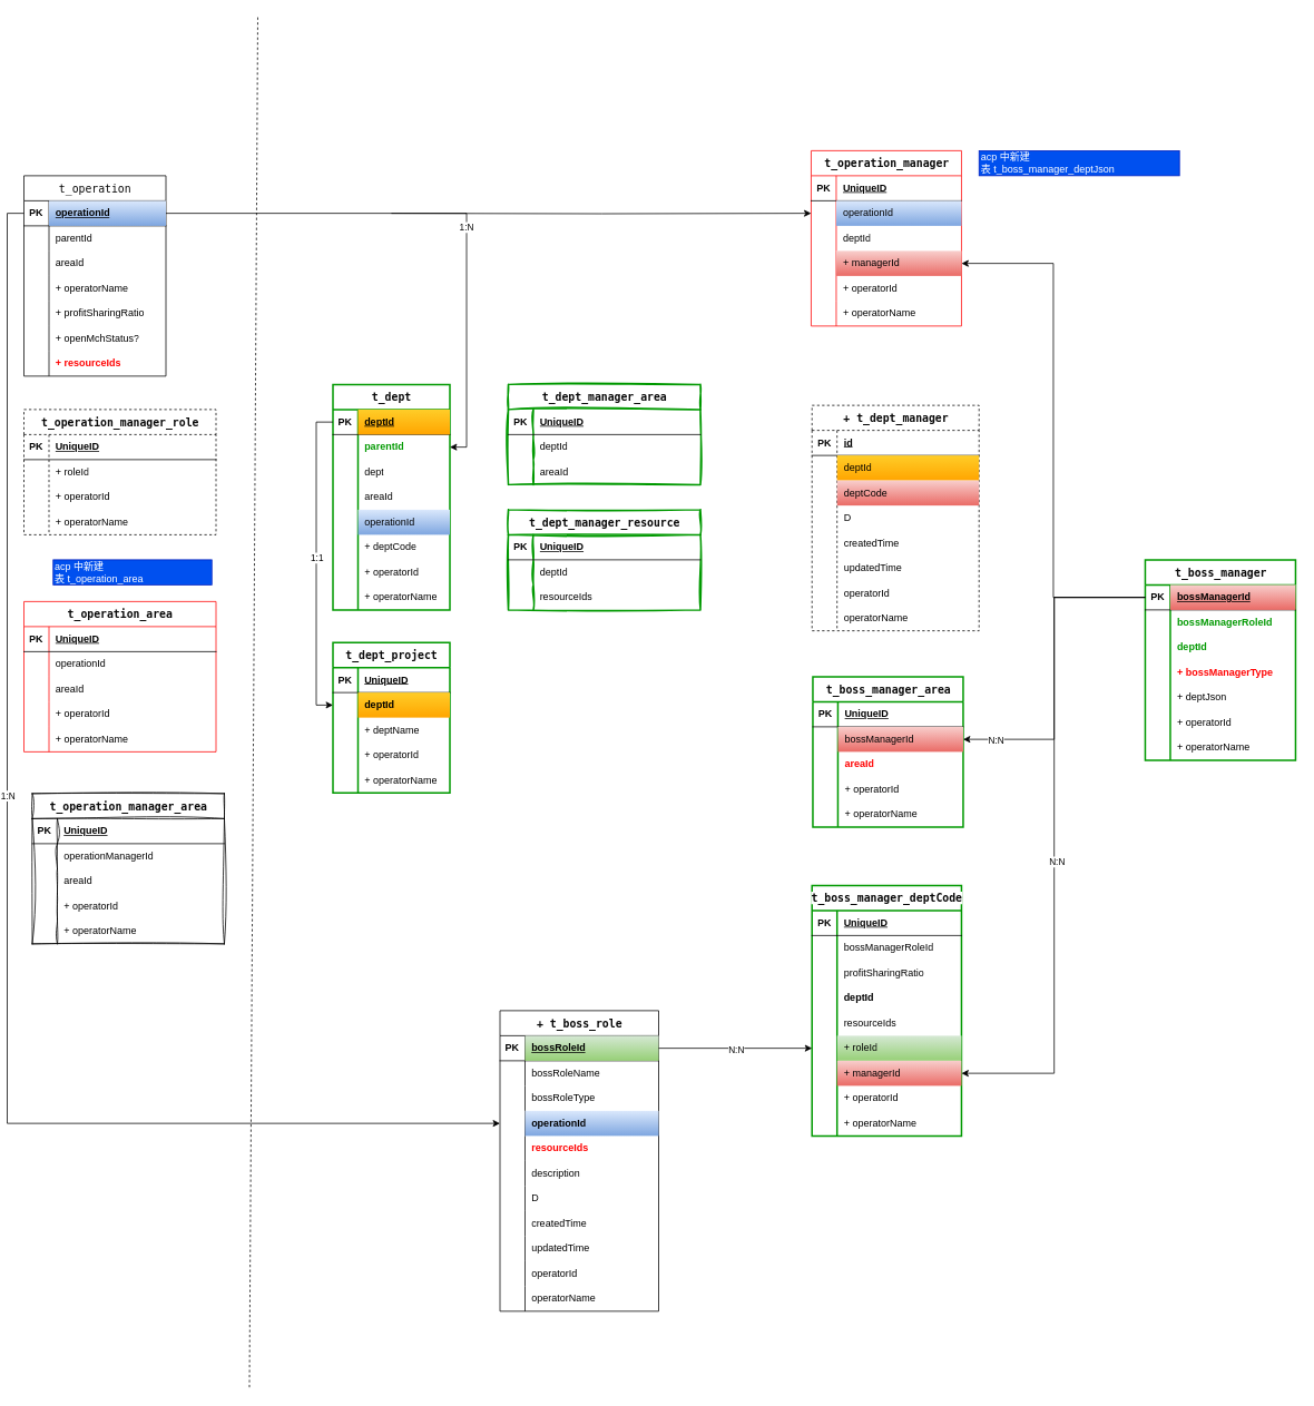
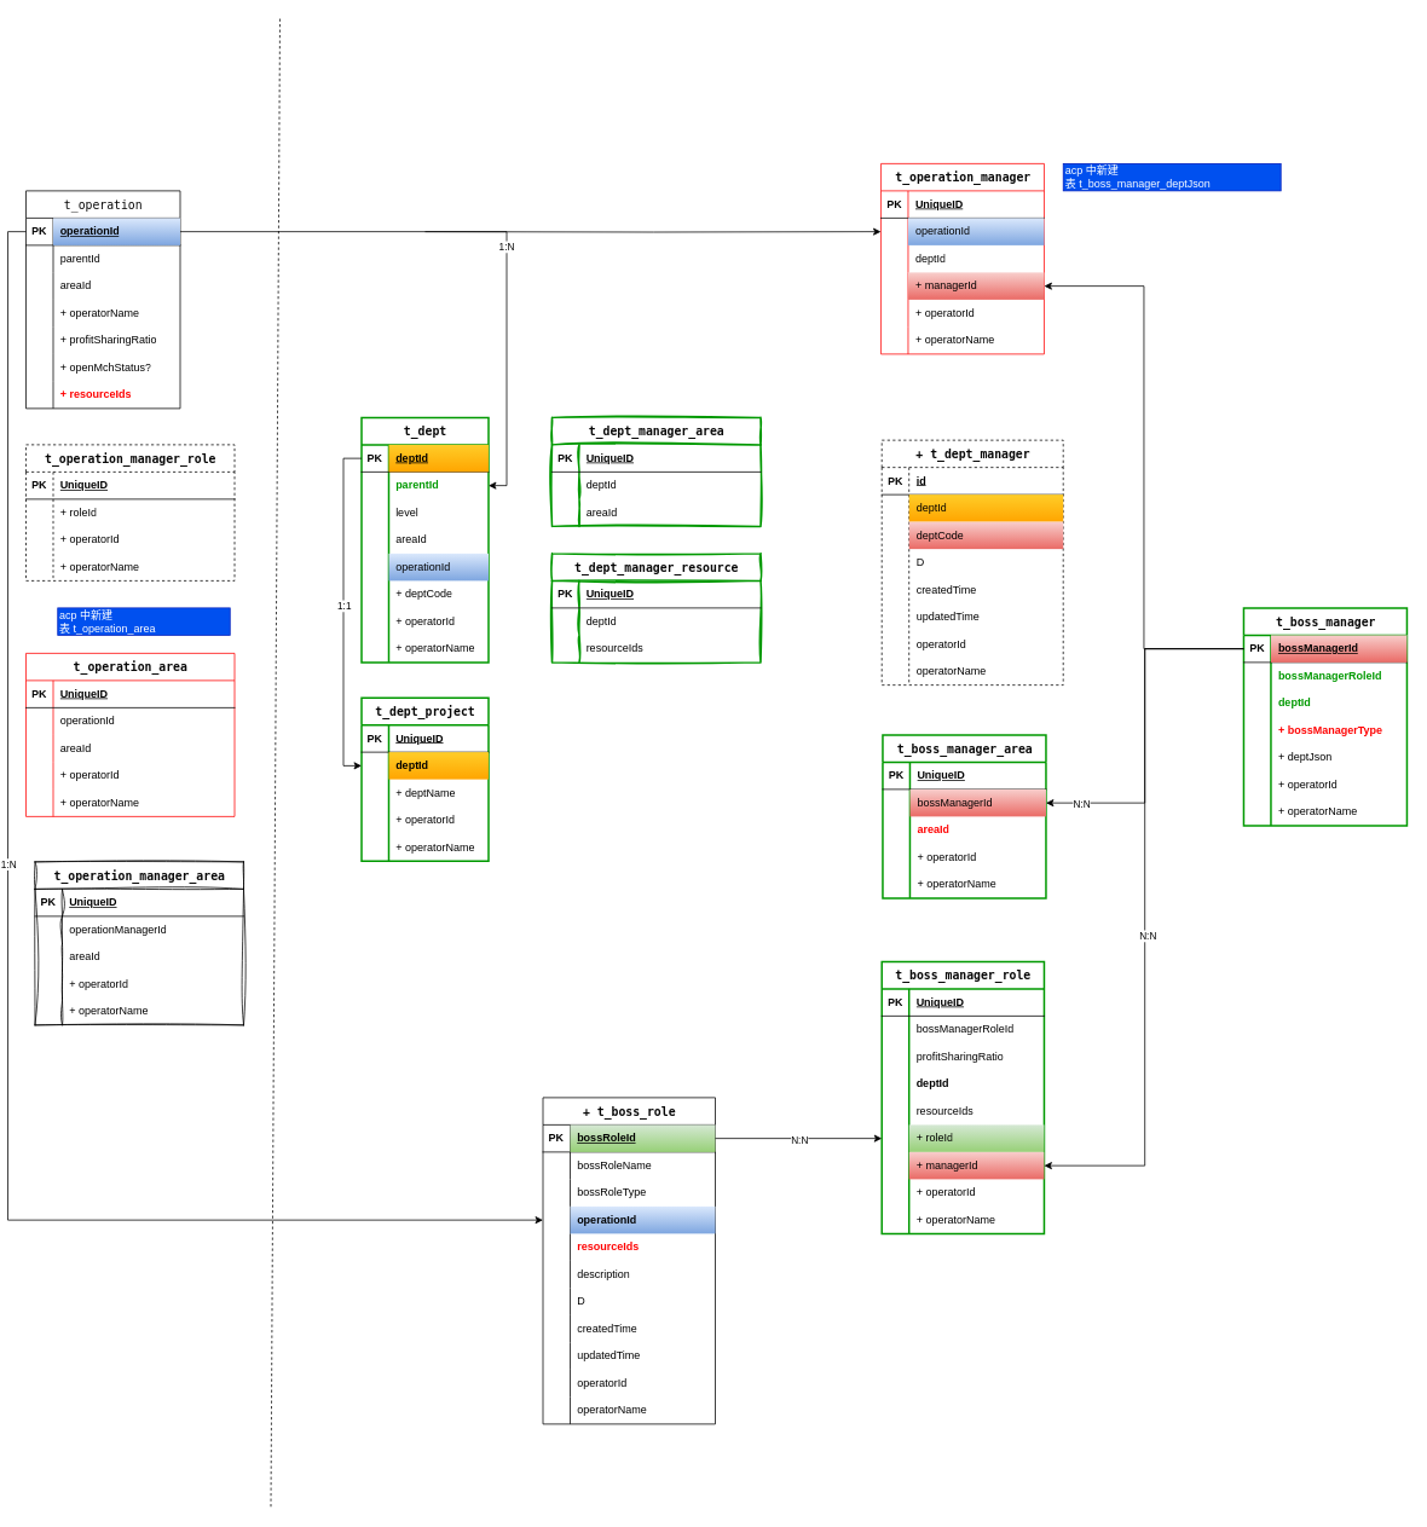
- <mxCell id="11" value="dept" style="shape=partialRectangle;connectable=0;fillColor=none;top=0;left=0;bottom=0;right=0;align=left;spacingLeft=6;overflow=hidden;whiteSpace=wrap;html=1;" parent="9" vertex="1"><mxGeometry x="30" width="110" height="30" as="geometry"><mxRectangle width="110" height="30" as="alternateBounds" /></mxGeometry></mxCell>
+ <mxCell id="11" value="level" style="shape=partialRectangle;connectable=0;fillColor=none;top=0;left=0;bottom=0;right=0;align=left;spacingLeft=6;overflow=hidden;whiteSpace=wrap;html=1;" parent="9" vertex="1"><mxGeometry x="30" width="110" height="30" as="geometry"><mxRectangle width="110" height="30" as="alternateBounds" /></mxGeometry></mxCell>
- <mxCell id="81" value="&lt;div style=&quot;background-color:#ffffff;color:#080808&quot;&gt;&lt;pre style=&quot;font-family:'Consolas',monospace;font-size:9.8pt;&quot;&gt;t_boss_manager_deptCode&lt;/pre&gt;&lt;/div&gt;" style="shape=table;startSize=30;container=1;collapsible=1;childLayout=tableLayout;fixedRows=1;rowLines=0;fontStyle=1;align=center;resizeLast=1;html=1;strokeColor=#009900;strokeWidth=2;" parent="1" vertex="1"><mxGeometry x="963.61" y="1060" width="179" height="300" as="geometry"><mxRectangle x="570" y="405" width="180" height="30" as="alternateBounds" /></mxGeometry></mxCell>
+ <mxCell id="81" value="&lt;div style=&quot;background-color:#ffffff;color:#080808&quot;&gt;&lt;pre style=&quot;font-family:'Consolas',monospace;font-size:9.8pt;&quot;&gt;t_boss_manager_role&lt;/pre&gt;&lt;/div&gt;" style="shape=table;startSize=30;container=1;collapsible=1;childLayout=tableLayout;fixedRows=1;rowLines=0;fontStyle=1;align=center;resizeLast=1;html=1;strokeColor=#009900;strokeWidth=2;" parent="1" vertex="1"><mxGeometry x="963.61" y="1060" width="179" height="300" as="geometry"><mxRectangle x="570" y="405" width="180" height="30" as="alternateBounds" /></mxGeometry></mxCell>
